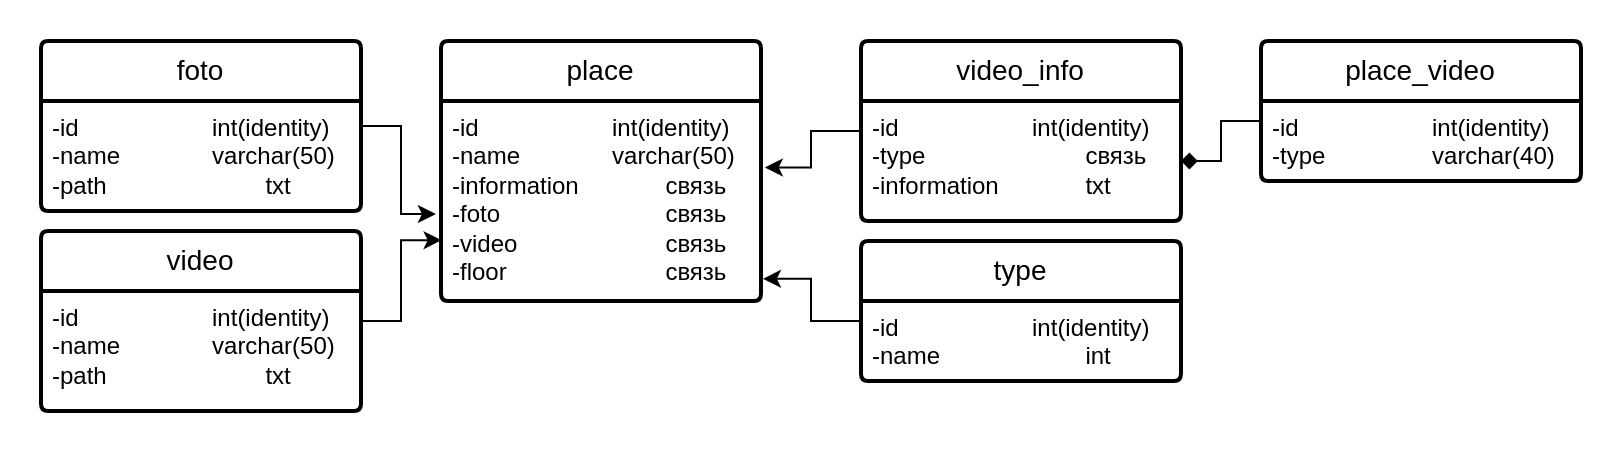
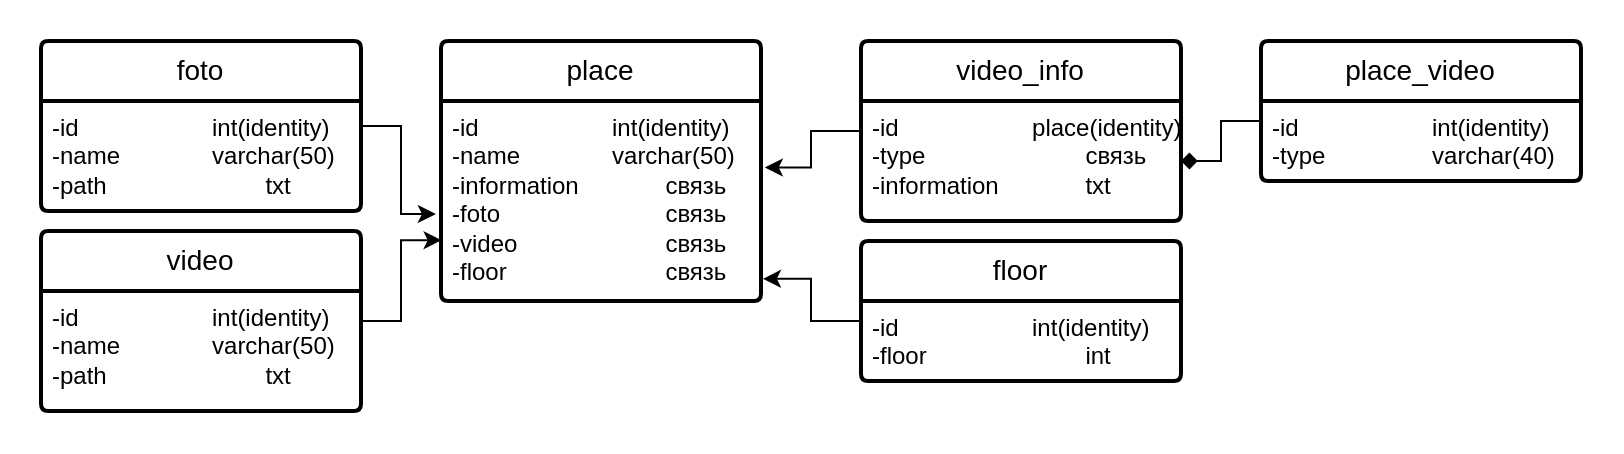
- <mxCell id="5" value="-id&lt;span style=&quot;white-space: pre;&quot;&gt;&#09;&lt;/span&gt;&lt;span style=&quot;white-space: pre;&quot;&gt;&#09;&lt;/span&gt;&lt;span style=&quot;white-space: pre;&quot;&gt;&#09;&lt;/span&gt;int(identity)&lt;div&gt;-type&lt;span style=&quot;white-space: pre;&quot;&gt;&#09;&lt;/span&gt;&lt;span style=&quot;white-space: pre;&quot;&gt;&#09;&lt;/span&gt;&lt;span style=&quot;white-space: pre;&quot;&gt;&#09;&lt;/span&gt;связь&lt;/div&gt;&lt;div&gt;-information&lt;span style=&quot;white-space: pre;&quot;&gt;&#09;&lt;/span&gt;&lt;span style=&quot;white-space: pre;&quot;&gt;&#09;&lt;/span&gt;txt&lt;/div&gt;" style="align=left;strokeColor=none;fillColor=none;spacingLeft=4;fontSize=12;verticalAlign=top;resizable=0;rotatable=0;part=1;html=1;" parent="4" vertex="1"><mxGeometry y="30" width="160" height="60" as="geometry" /></mxCell>
+ <mxCell id="5" value="-id&lt;span style=&quot;white-space: pre;&quot;&gt;&#09;&lt;/span&gt;&lt;span style=&quot;white-space: pre;&quot;&gt;&#09;&lt;/span&gt;&lt;span style=&quot;white-space: pre;&quot;&gt;&#09;&lt;/span&gt;place(identity)&lt;div&gt;-type&lt;span style=&quot;white-space: pre;&quot;&gt;&#09;&lt;/span&gt;&lt;span style=&quot;white-space: pre;&quot;&gt;&#09;&lt;/span&gt;&lt;span style=&quot;white-space: pre;&quot;&gt;&#09;&lt;/span&gt;связь&lt;/div&gt;&lt;div&gt;-information&lt;span style=&quot;white-space: pre;&quot;&gt;&#09;&lt;/span&gt;&lt;span style=&quot;white-space: pre;&quot;&gt;&#09;&lt;/span&gt;txt&lt;/div&gt;" style="align=left;strokeColor=none;fillColor=none;spacingLeft=4;fontSize=12;verticalAlign=top;resizable=0;rotatable=0;part=1;html=1;" parent="4" vertex="1"><mxGeometry y="30" width="160" height="60" as="geometry" /></mxCell>
- <mxCell id="14" value="type" style="swimlane;childLayout=stackLayout;horizontal=1;startSize=30;horizontalStack=0;rounded=1;fontSize=14;fontStyle=0;strokeWidth=2;resizeParent=0;resizeLast=1;shadow=0;dashed=0;align=center;arcSize=4;whiteSpace=wrap;html=1;" parent="1" vertex="1"><mxGeometry x="430" y="120" width="160" height="70" as="geometry"><mxRectangle x="-510" y="180" width="90" height="30" as="alternateBounds" /></mxGeometry></mxCell>
+ <mxCell id="14" value="floor" style="swimlane;childLayout=stackLayout;horizontal=1;startSize=30;horizontalStack=0;rounded=1;fontSize=14;fontStyle=0;strokeWidth=2;resizeParent=0;resizeLast=1;shadow=0;dashed=0;align=center;arcSize=4;whiteSpace=wrap;html=1;" parent="1" vertex="1"><mxGeometry x="430" y="120" width="160" height="70" as="geometry"><mxRectangle x="-510" y="180" width="90" height="30" as="alternateBounds" /></mxGeometry></mxCell>
- <mxCell id="15" value="-id&lt;span style=&quot;white-space: pre;&quot;&gt;&#09;&lt;/span&gt;&lt;span style=&quot;white-space: pre;&quot;&gt;&#09;&lt;/span&gt;&lt;span style=&quot;white-space: pre;&quot;&gt;&#09;&lt;/span&gt;int(identity)&lt;div&gt;-name&lt;span style=&quot;white-space: pre;&quot;&gt;&#09;&lt;/span&gt;&lt;span style=&quot;white-space: pre;&quot;&gt;&#09;&lt;span style=&quot;white-space: pre;&quot;&gt;&#09;&lt;/span&gt;&lt;/span&gt;int&lt;br&gt;&lt;/div&gt;" style="align=left;strokeColor=none;fillColor=none;spacingLeft=4;fontSize=12;verticalAlign=top;resizable=0;rotatable=0;part=1;html=1;" parent="14" vertex="1"><mxGeometry y="30" width="160" height="40" as="geometry" /></mxCell>
+ <mxCell id="15" value="-id&lt;span style=&quot;white-space: pre;&quot;&gt;&#09;&lt;/span&gt;&lt;span style=&quot;white-space: pre;&quot;&gt;&#09;&lt;/span&gt;&lt;span style=&quot;white-space: pre;&quot;&gt;&#09;&lt;/span&gt;int(identity)&lt;div&gt;-floor&lt;span style=&quot;white-space: pre;&quot;&gt;&#09;&lt;/span&gt;&lt;span style=&quot;white-space: pre;&quot;&gt;&#09;&lt;span style=&quot;white-space: pre;&quot;&gt;&#09;&lt;/span&gt;&lt;/span&gt;int&lt;br&gt;&lt;/div&gt;" style="align=left;strokeColor=none;fillColor=none;spacingLeft=4;fontSize=12;verticalAlign=top;resizable=0;rotatable=0;part=1;html=1;" parent="14" vertex="1"><mxGeometry y="30" width="160" height="40" as="geometry" /></mxCell>
